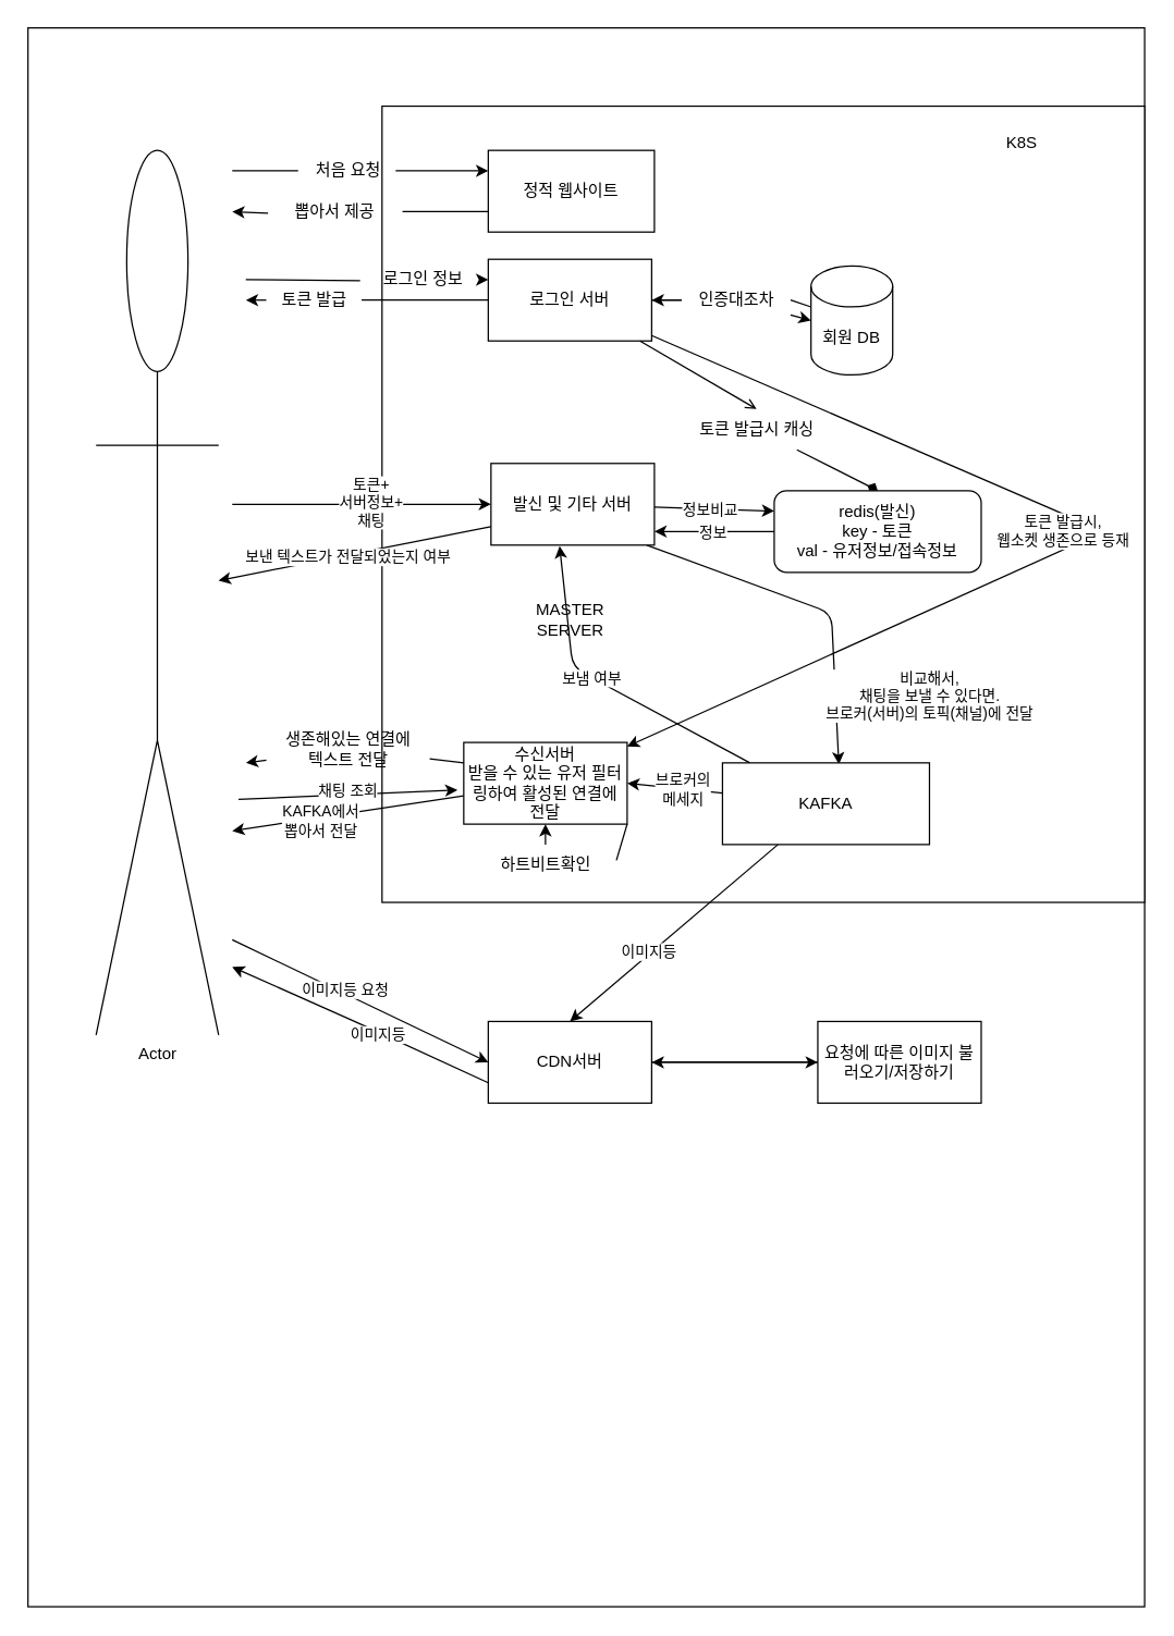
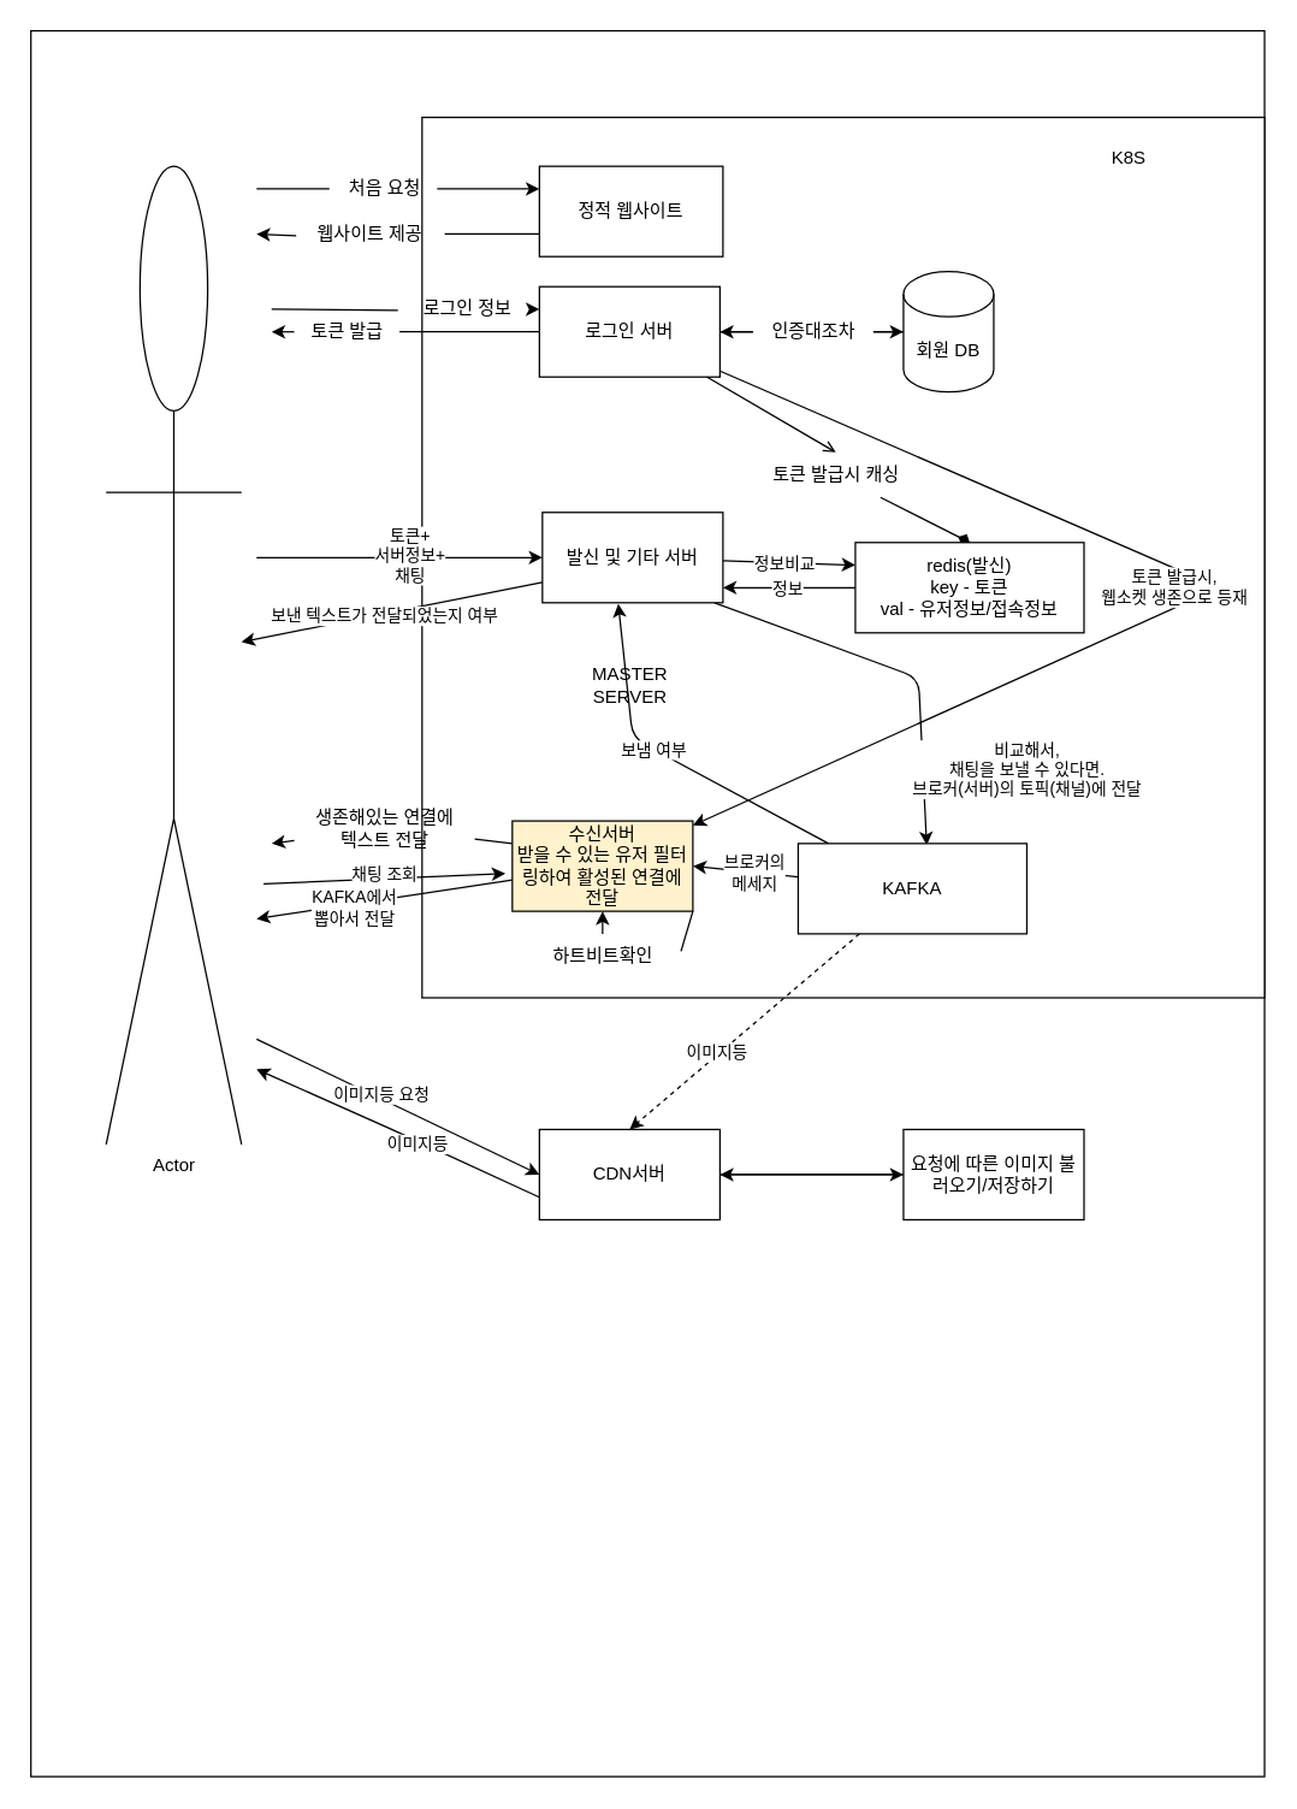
- <mxCell id="62" value="뽑아서 제공" style="text;html=1;align=center;verticalAlign=middle;resizable=0;points=[];autosize=1;strokeColor=none;fillColor=none;" vertex="1" parent="1"><mxGeometry x="195" y="140" width="100" height="30" as="geometry" /></mxCell>
+ <mxCell id="62" value="웹사이트 제공" style="text;html=1;align=center;verticalAlign=middle;resizable=0;points=[];autosize=1;strokeColor=none;fillColor=none;" vertex="1" parent="1"><mxGeometry x="195" y="140" width="100" height="30" as="geometry" /></mxCell>
- <mxCell id="22" value="회원 DB" style="shape=cylinder3;whiteSpace=wrap;html=1;boundedLbl=1;backgroundOutline=1;size=15;" vertex="1" parent="1"><mxGeometry x="595" y="195" width="60" height="80" as="geometry" /></mxCell>
+ <mxCell id="22" value="회원 DB" style="shape=cylinder3;whiteSpace=wrap;html=1;boundedLbl=1;backgroundOutline=1;size=15;" vertex="1" parent="1"><mxGeometry x="600" y="180" width="60" height="80" as="geometry" /></mxCell>
- <mxCell id="25" value="redis(발신)&lt;br&gt;key - 토큰&lt;br&gt;val - 유저정보/접속정보" style="whiteSpace=wrap;html=1;rounded=1;" vertex="1" parent="1"><mxGeometry x="568" y="360" width="152" height="60" as="geometry" /></mxCell>
+ <mxCell id="25" value="redis(발신)&lt;br&gt;key - 토큰&lt;br&gt;val - 유저정보/접속정보" style="rounded=0;whiteSpace=wrap;html=1;" vertex="1" parent="1"><mxGeometry x="568" y="360" width="152" height="60" as="geometry" /></mxCell>
- <mxCell id="36" value="수신서버&lt;br&gt;받을 수 있는 유저 필터링하여 활성된 연결에 전달" style="rounded=0;whiteSpace=wrap;html=1;" vertex="1" parent="1"><mxGeometry x="340" y="545" width="120" height="60" as="geometry" /></mxCell>
+ <mxCell id="36" value="수신서버&lt;br&gt;받을 수 있는 유저 필터링하여 활성된 연결에 전달" style="rounded=0;whiteSpace=wrap;html=1;fillColor=#fff2cc;" vertex="1" parent="1"><mxGeometry x="340" y="545" width="120" height="60" as="geometry" /></mxCell>
- <mxCell id="43" style="edgeStyle=none;html=1;entryX=0.5;entryY=0;entryDx=0;entryDy=0;" edge="1" parent="1" source="47" target="40"><mxGeometry relative="1" as="geometry" /></mxCell>
+ <mxCell id="43" style="edgeStyle=none;html=1;entryX=0.5;entryY=0;entryDx=0;entryDy=0;dashed=1;" edge="1" parent="1" source="47" target="40"><mxGeometry relative="1" as="geometry" /></mxCell>
